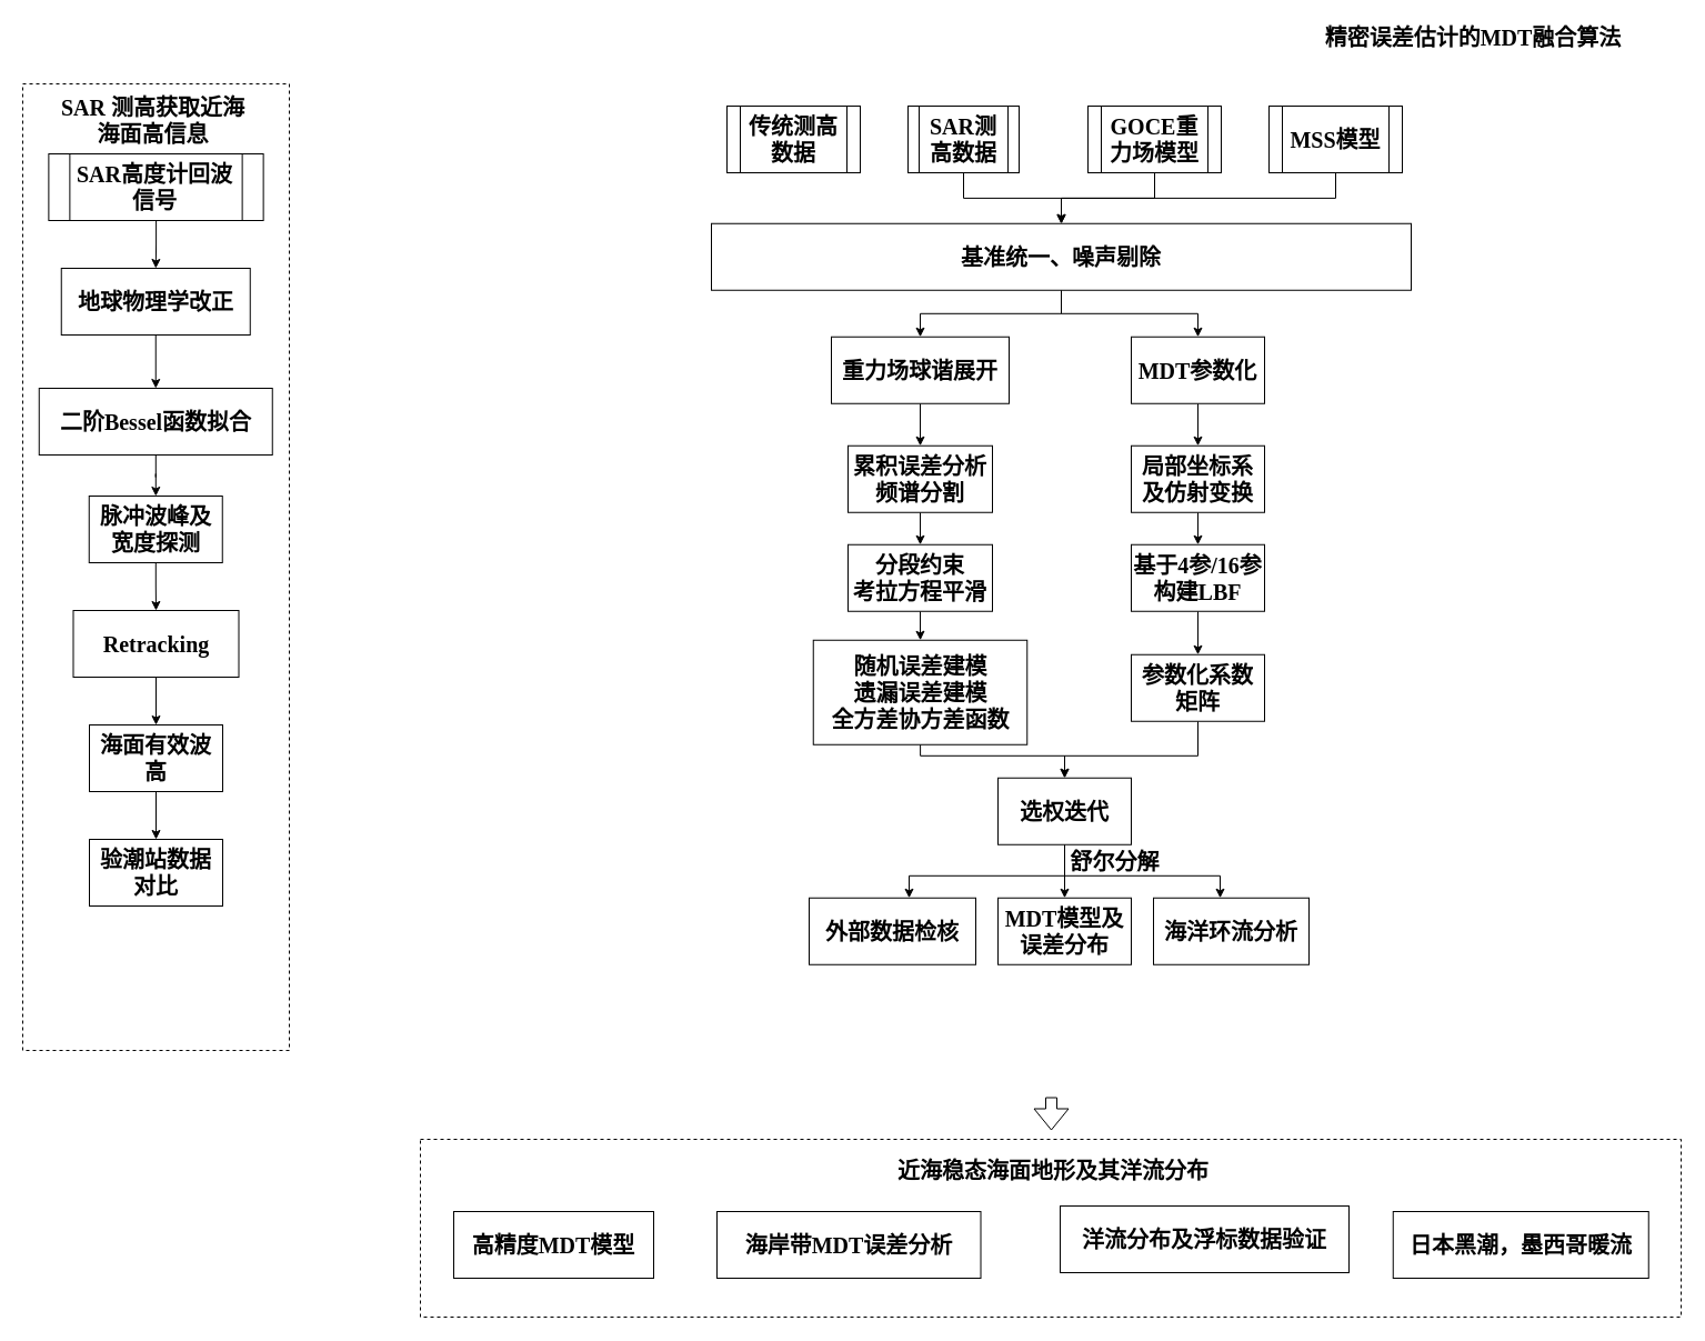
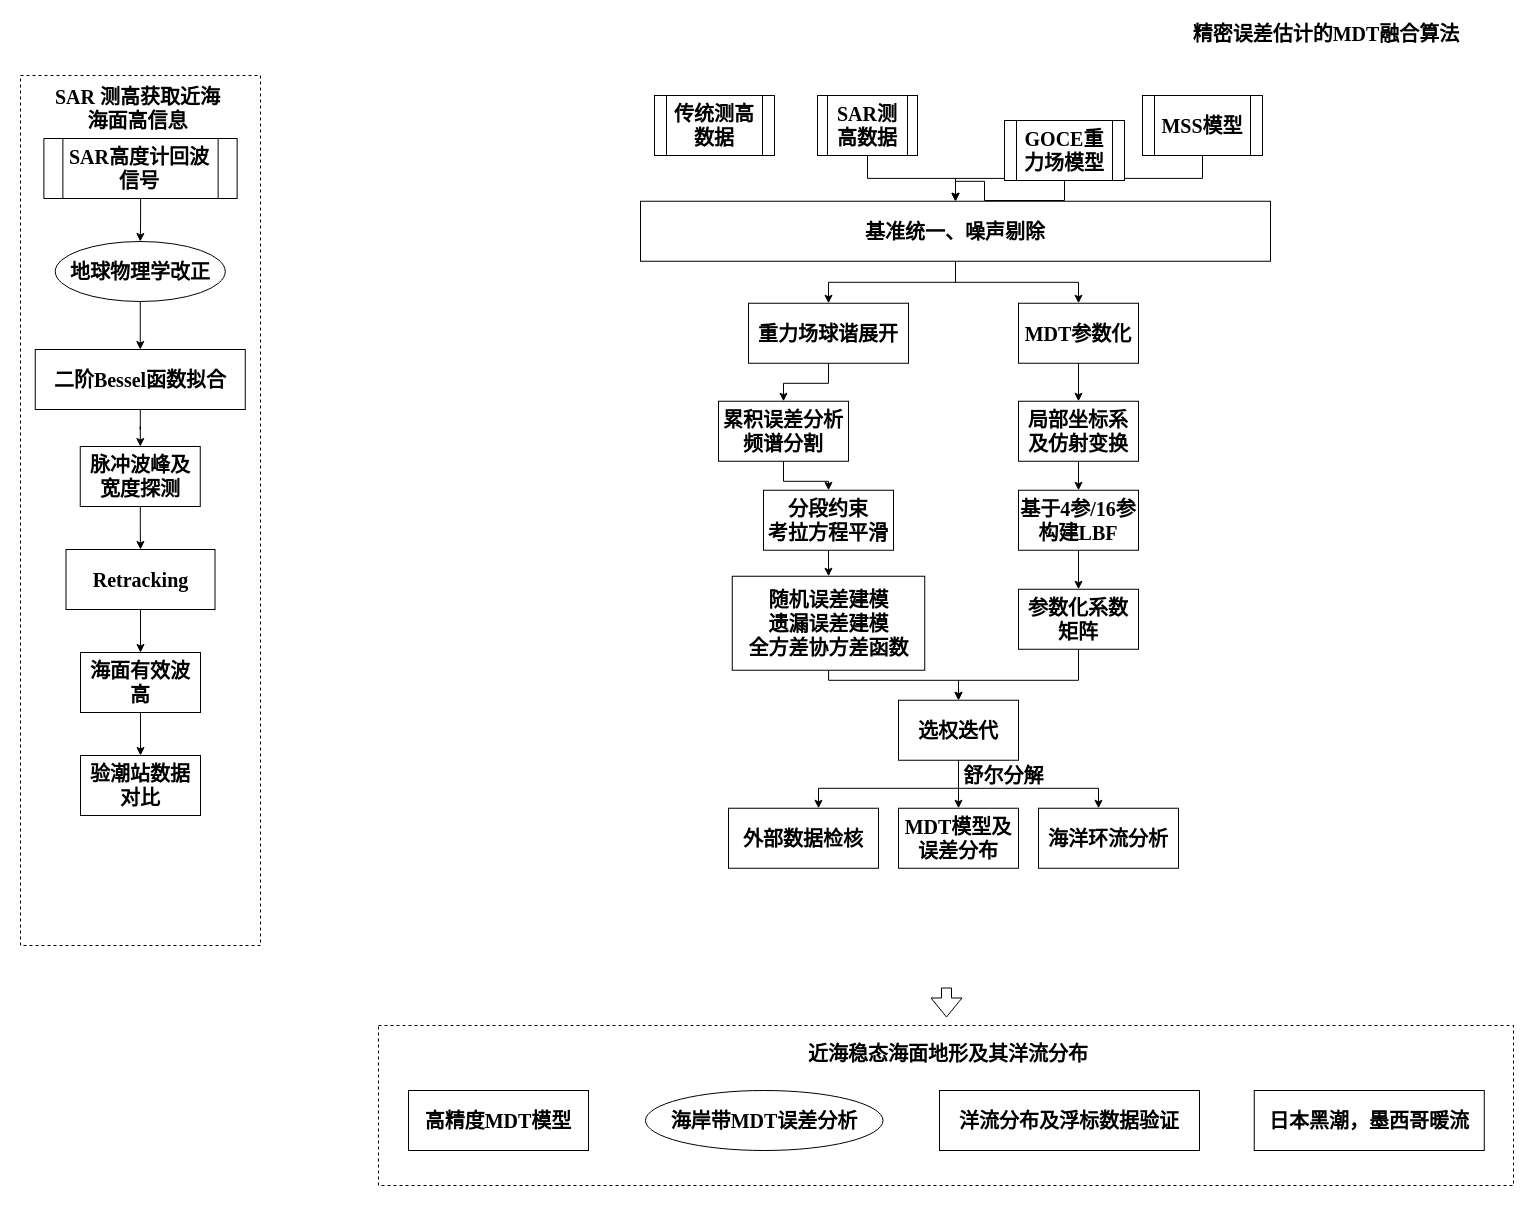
- <mxCell id="47" value="&lt;span style=&quot;white-space: normal; font-size: 20px;&quot;&gt;GOCE重力场模型&lt;/span&gt;" style="shape=process;whiteSpace=wrap;html=1;backgroundOutline=1;fontFamily=Times New Roman;fontSize=20;fontColor=#000000;align=center;strokeColor=#000000;fillColor=#ffffff;fontStyle=1" parent="1" vertex="1"><mxGeometry x="979" y="95" width="120" height="60" as="geometry" /></mxCell>
+ <mxCell id="47" value="&lt;span style=&quot;white-space: normal; font-size: 20px;&quot;&gt;GOCE重力场模型&lt;/span&gt;" style="shape=process;whiteSpace=wrap;html=1;backgroundOutline=1;fontFamily=Times New Roman;fontSize=20;fontColor=#000000;align=center;strokeColor=#000000;fillColor=#ffffff;fontStyle=1" parent="1" vertex="1"><mxGeometry x="1004" y="120" width="120" height="60" as="geometry" /></mxCell>
- <mxCell id="7" value="地球物理学改正" style="rounded=0;whiteSpace=wrap;html=1;fontFamily=Times New Roman;fontStyle=1;fontSize=20;" parent="1" vertex="1"><mxGeometry x="54.75" y="241" width="170" height="60" as="geometry" /></mxCell>
+ <mxCell id="7" value="地球物理学改正" style="ellipse;whiteSpace=wrap;html=1;fontFamily=Times New Roman;fontStyle=1;fontSize=20;" parent="1" vertex="1"><mxGeometry x="54.75" y="241" width="170" height="60" as="geometry" /></mxCell>
- <mxCell id="24" value="&lt;span style=&quot;white-space: normal ; font-size: 20px&quot;&gt;累积误差分析&lt;br style=&quot;font-size: 20px&quot;&gt;频谱分割&lt;br style=&quot;font-size: 20px&quot;&gt;&lt;/span&gt;" style="rounded=0;whiteSpace=wrap;html=1;fontFamily=Times New Roman;fontStyle=1;fontSize=20;" parent="1" vertex="1"><mxGeometry x="763" y="400.75" width="130" height="60" as="geometry" /></mxCell>
+ <mxCell id="24" value="&lt;span style=&quot;white-space: normal ; font-size: 20px&quot;&gt;累积误差分析&lt;br style=&quot;font-size: 20px&quot;&gt;频谱分割&lt;br style=&quot;font-size: 20px&quot;&gt;&lt;/span&gt;" style="rounded=0;whiteSpace=wrap;html=1;fontFamily=Times New Roman;fontStyle=1;fontSize=20;" parent="1" vertex="1"><mxGeometry x="718" y="400.75" width="130" height="60" as="geometry" /></mxCell>
- <mxCell id="53" value="洋流分布及浮标数据验证" style="rounded=0;whiteSpace=wrap;html=1;fontFamily=Times New Roman;fontSize=20;fontStyle=1" parent="1" vertex="1"><mxGeometry x="954" y="1085" width="260" height="60" as="geometry" /></mxCell>
+ <mxCell id="53" value="洋流分布及浮标数据验证" style="rounded=0;whiteSpace=wrap;html=1;fontFamily=Times New Roman;fontSize=20;fontStyle=1" parent="1" vertex="1"><mxGeometry x="939" y="1090" width="260" height="60" as="geometry" /></mxCell>
- <mxCell id="51" value="海岸带MDT误差分析" style="rounded=0;whiteSpace=wrap;html=1;fontFamily=Times New Roman;fontSize=20;fontStyle=1" parent="1" vertex="1"><mxGeometry x="645" y="1090" width="237.5" height="60" as="geometry" /></mxCell>
+ <mxCell id="51" value="海岸带MDT误差分析" style="ellipse;whiteSpace=wrap;html=1;fontFamily=Times New Roman;fontSize=20;fontStyle=1;" parent="1" vertex="1"><mxGeometry x="645" y="1090" width="237.5" height="60" as="geometry" /></mxCell>
